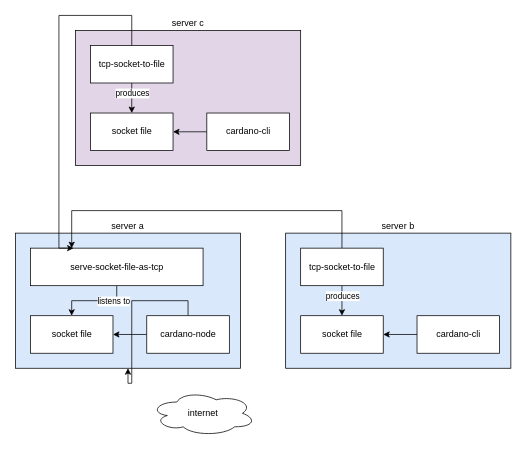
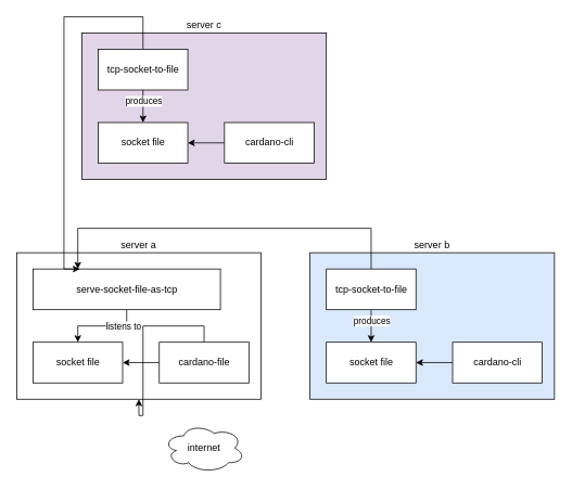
- <mxCell id="3" value="server a" style="rounded=0;whiteSpace=wrap;html=1;labelPosition=center;verticalLabelPosition=top;align=center;verticalAlign=bottom;fillColor=#dae8fc;" vertex="1" parent="1"><mxGeometry x="20" y="310" width="300" height="180" as="geometry" /></mxCell>
+ <mxCell id="3" value="server a" style="rounded=0;whiteSpace=wrap;html=1;labelPosition=center;verticalLabelPosition=top;align=center;verticalAlign=bottom;" vertex="1" parent="1"><mxGeometry x="20" y="310" width="300" height="180" as="geometry" /></mxCell>
- <mxCell id="6" value="cardano-node" style="html=1;" vertex="1" parent="1"><mxGeometry x="195" y="420" width="110" height="50" as="geometry" /></mxCell>
+ <mxCell id="6" value="cardano-file" style="html=1;" vertex="1" parent="1"><mxGeometry x="195" y="420" width="110" height="50" as="geometry" /></mxCell>
- <mxCell id="7" value="internet" style="ellipse;shape=cloud;whiteSpace=wrap;html=1;" vertex="1" parent="1"><mxGeometry x="200" y="520" width="140" height="60" as="geometry" /></mxCell>
+ <mxCell id="7" value="internet" style="ellipse;shape=cloud;whiteSpace=wrap;html=1;" vertex="1" parent="1"><mxGeometry x="200" y="520" width="100" height="60" as="geometry" /></mxCell>
